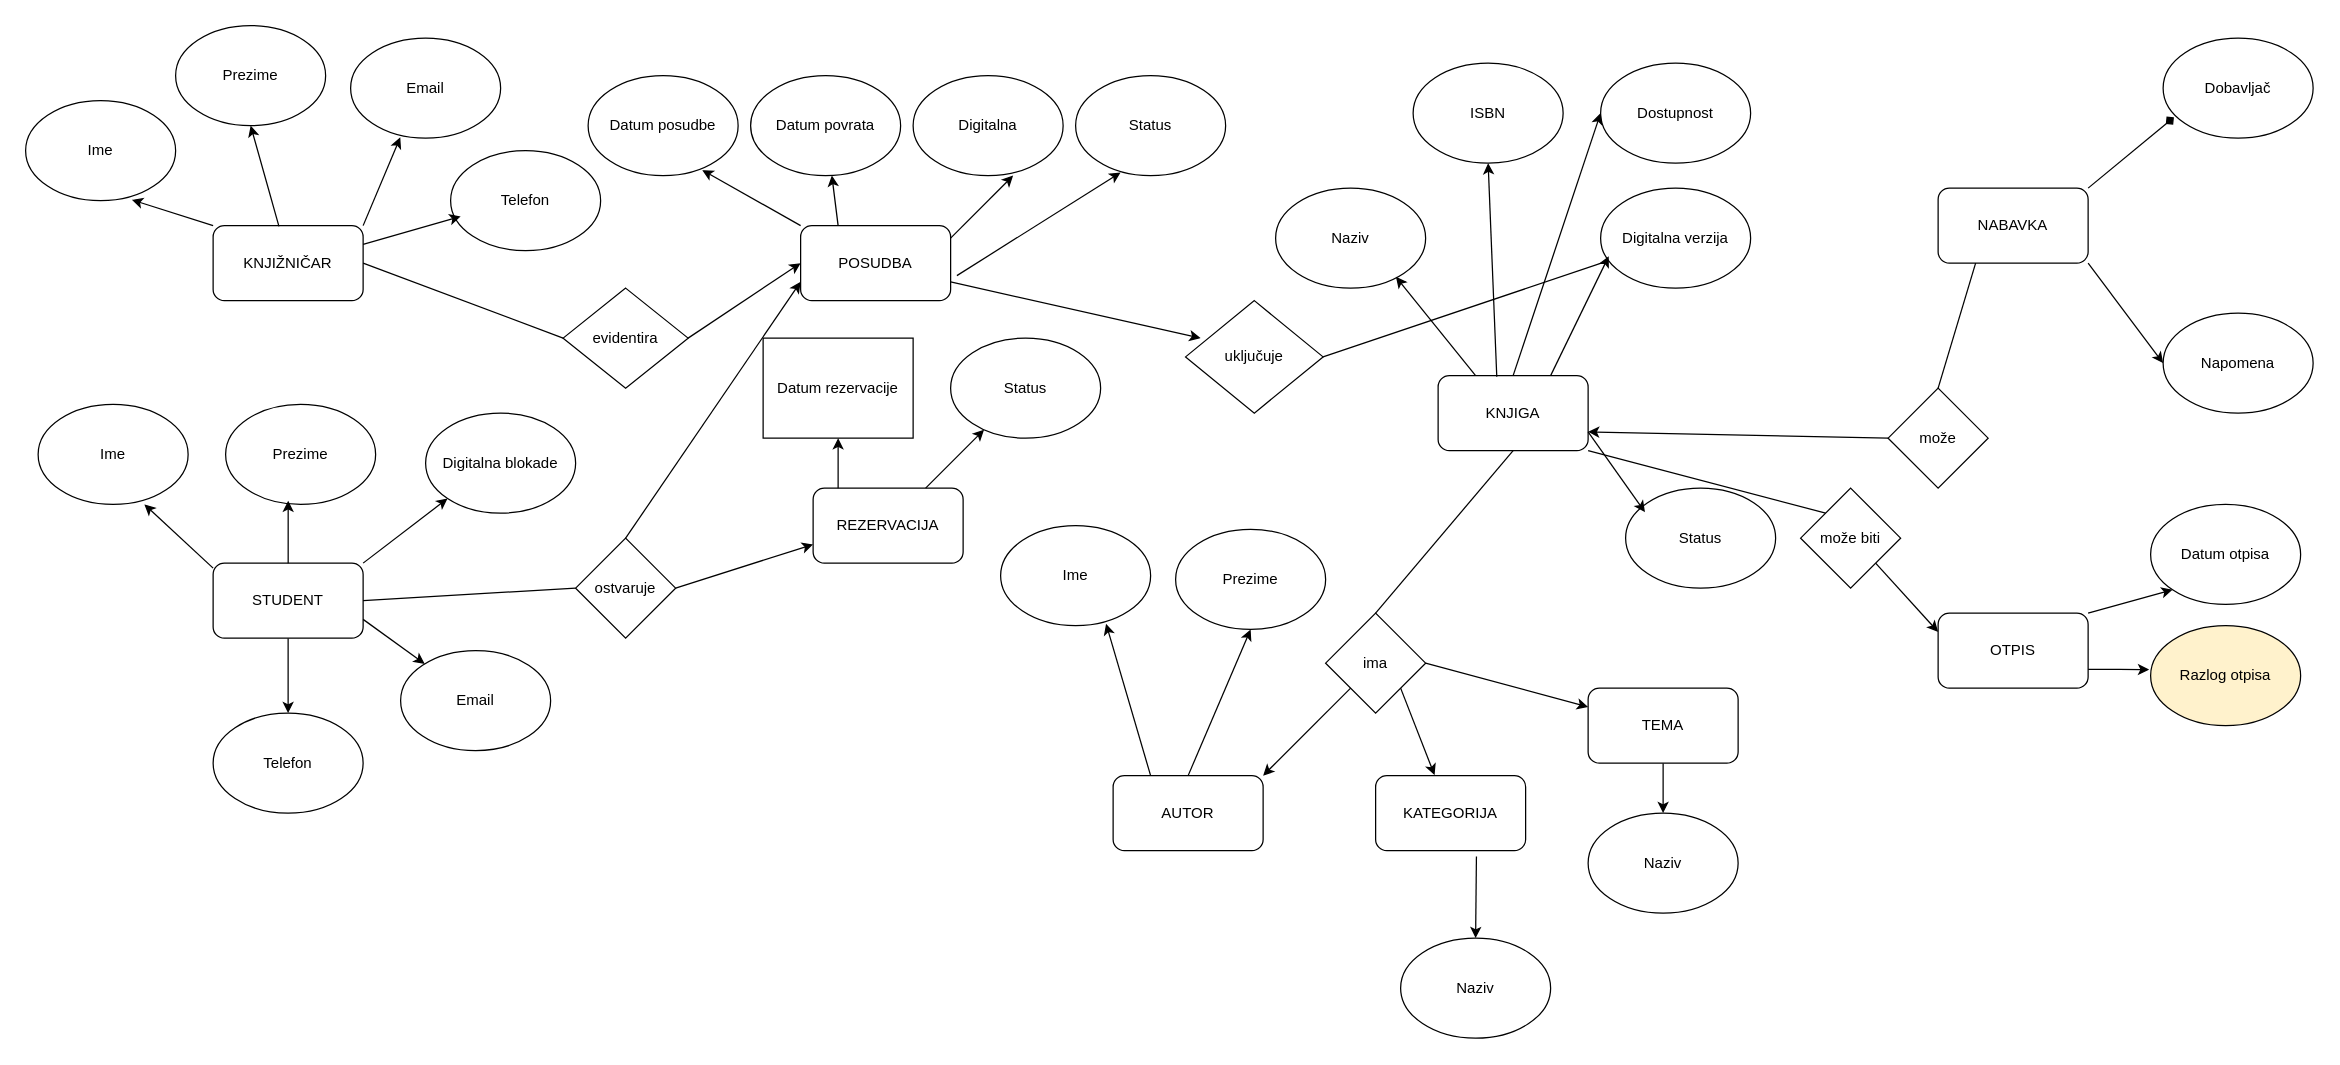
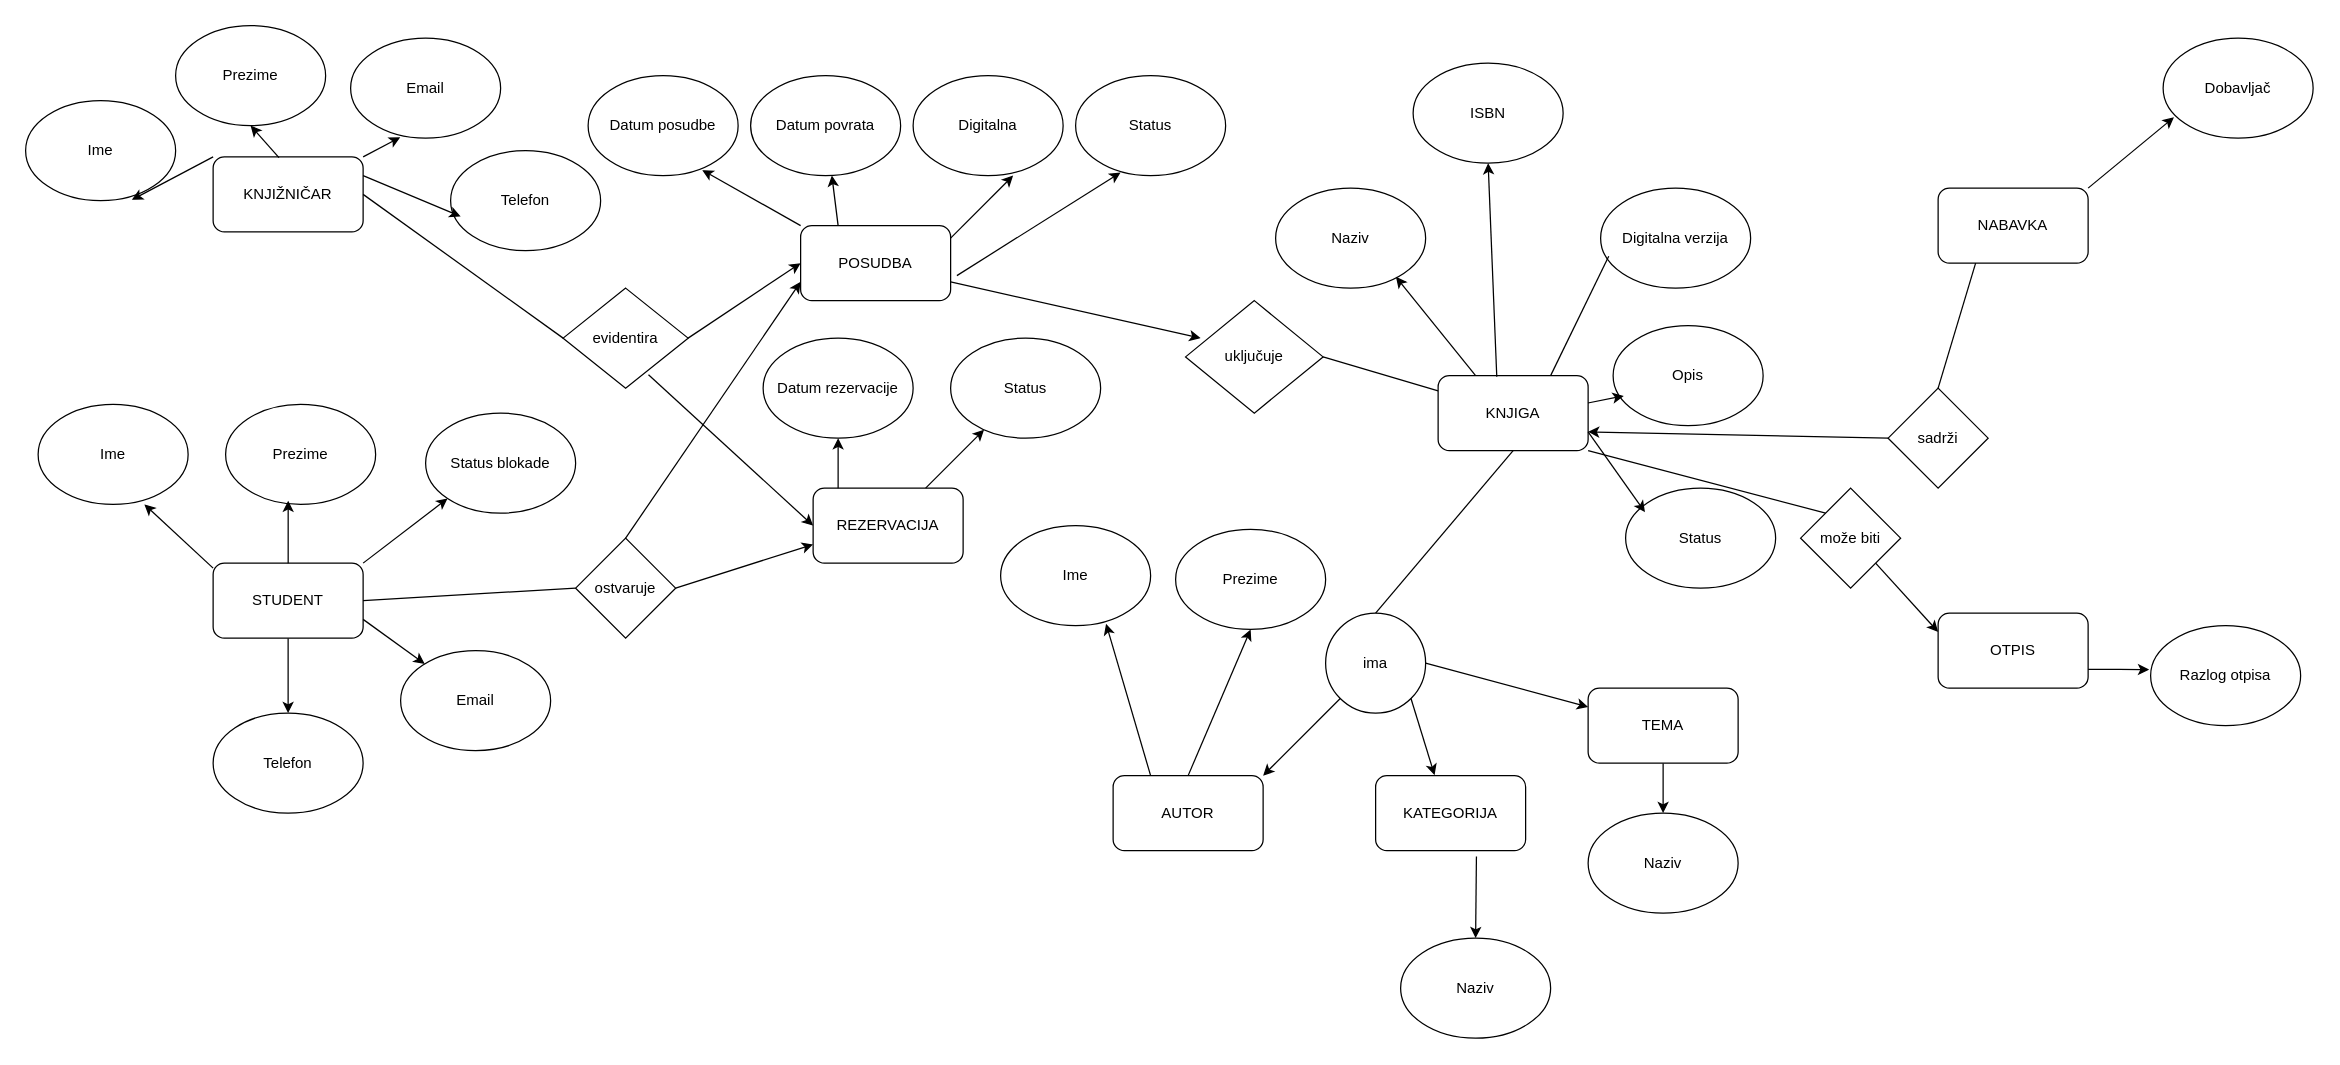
- <mxCell id="26" value="Dostupnost" style="ellipse;whiteSpace=wrap;html=1;" parent="1" vertex="1"><mxGeometry x="1280" y="50" width="120" height="80" as="geometry" /></mxCell>
- <mxCell id="75" value="" style="endArrow=diamond;html=1;rounded=0;entryX=0.072;entryY=0.792;entryDx=0;entryDy=0;entryPerimeter=0;exitX=1;exitY=0;exitDx=0;exitDy=0;" parent="1" source="58" target="60" edge="1"><mxGeometry width="50" height="50" relative="1" as="geometry"><mxPoint x="1660" y="360" as="sourcePoint" /><mxPoint x="1710" y="310" as="targetPoint" /></mxGeometry></mxCell>
+ <mxCell id="75" value="" style="endArrow=classic;html=1;rounded=0;entryX=0.072;entryY=0.792;entryDx=0;entryDy=0;entryPerimeter=0;exitX=1;exitY=0;exitDx=0;exitDy=0;" parent="1" source="58" target="60" edge="1"><mxGeometry width="50" height="50" relative="1" as="geometry"><mxPoint x="1660" y="360" as="sourcePoint" /><mxPoint x="1710" y="310" as="targetPoint" /></mxGeometry></mxCell>
- <mxCell id="34" value="" style="endArrow=classic;html=1;rounded=0;entryX=0;entryY=0.5;entryDx=0;entryDy=0;exitX=0.5;exitY=0;exitDx=0;exitDy=0;" parent="1" source="25" target="26" edge="1"><mxGeometry width="50" height="50" relative="1" as="geometry"><mxPoint x="1290" y="340" as="sourcePoint" /><mxPoint x="1340" y="290" as="targetPoint" /></mxGeometry></mxCell>
- <mxCell id="2" value="KNJIŽNIČAR" style="rounded=1;whiteSpace=wrap;html=1;" parent="1" vertex="1"><mxGeometry x="170" y="180" width="120" height="60" as="geometry" /></mxCell>
+ <mxCell id="2" value="KNJIŽNIČAR" style="rounded=1;whiteSpace=wrap;html=1;" parent="1" vertex="1"><mxGeometry x="170" y="125" width="120" height="60" as="geometry" /></mxCell>
- <mxCell id="35" value="" style="endArrow=classic;html=1;rounded=0;exitX=0.75;exitY=0;exitDx=0;exitDy=0;entryX=0.054;entryY=0.681;entryDx=0;entryDy=0;entryPerimeter=0;" parent="1" source="25" target="29" edge="1"><mxGeometry width="50" height="50" relative="1" as="geometry"><mxPoint x="1290" y="340" as="sourcePoint" /><mxPoint x="1340" y="290" as="targetPoint" /></mxGeometry></mxCell>
+ <mxCell id="35" value="" style="endArrow=none;html=1;rounded=0;exitX=0.75;exitY=0;exitDx=0;exitDy=0;entryX=0.054;entryY=0.681;entryDx=0;entryDy=0;entryPerimeter=0;" parent="1" source="25" target="29" edge="1"><mxGeometry width="50" height="50" relative="1" as="geometry"><mxPoint x="1290" y="340" as="sourcePoint" /><mxPoint x="1340" y="290" as="targetPoint" /></mxGeometry></mxCell>
- <mxCell id="24" value="" style="endArrow=none;html=1;rounded=0;exitX=1;exitY=0.5;exitDx=0;exitDy=0;" parent="1" source="23" target="29" edge="1"><mxGeometry width="50" height="50" relative="1" as="geometry"><mxPoint x="1180" y="440" as="sourcePoint" /><mxPoint x="1150" y="320" as="targetPoint" /></mxGeometry></mxCell>
+ <mxCell id="24" value="" style="endArrow=none;html=1;rounded=0;exitX=1;exitY=0.5;exitDx=0;exitDy=0;" parent="1" source="23" target="25" edge="1"><mxGeometry width="50" height="50" relative="1" as="geometry"><mxPoint x="1180" y="440" as="sourcePoint" /><mxPoint x="1150" y="320" as="targetPoint" /></mxGeometry></mxCell>
- <mxCell id="76" value="" style="endArrow=classic;html=1;rounded=0;entryX=0;entryY=0.5;entryDx=0;entryDy=0;exitX=1;exitY=1;exitDx=0;exitDy=0;" parent="1" source="58" target="59" edge="1"><mxGeometry width="50" height="50" relative="1" as="geometry"><mxPoint x="1660" y="360" as="sourcePoint" /><mxPoint x="1710" y="310" as="targetPoint" /></mxGeometry></mxCell>
- <mxCell id="59" value="Napomena" style="ellipse;whiteSpace=wrap;html=1;" parent="1" vertex="1"><mxGeometry x="1730" y="250" width="120" height="80" as="geometry" /></mxCell>
+ <mxCell id="28" value="Opis" style="ellipse;whiteSpace=wrap;html=1;" parent="1" vertex="1"><mxGeometry x="1290" y="260" width="120" height="80" as="geometry" /></mxCell>
- <mxCell id="15" value="Datum rezervacije" style="whiteSpace=wrap;html=1;rounded=0;" parent="1" vertex="1"><mxGeometry x="610" y="270" width="120" height="80" as="geometry" /></mxCell>
+ <mxCell id="15" value="Datum rezervacije" style="ellipse;whiteSpace=wrap;html=1;" parent="1" vertex="1"><mxGeometry x="610" y="270" width="120" height="80" as="geometry" /></mxCell>
+ <mxCell id="36" value="" style="endArrow=classic;html=1;rounded=0;exitX=0.999;exitY=0.365;exitDx=0;exitDy=0;exitPerimeter=0;entryX=0.071;entryY=0.703;entryDx=0;entryDy=0;entryPerimeter=0;" parent="1" source="25" target="28" edge="1"><mxGeometry width="50" height="50" relative="1" as="geometry"><mxPoint x="1290" y="340" as="sourcePoint" /><mxPoint x="1340" y="290" as="targetPoint" /></mxGeometry></mxCell>
- <mxCell id="64" value="može" style="rhombus;whiteSpace=wrap;html=1;" parent="1" vertex="1"><mxGeometry x="1510" y="310" width="80" height="80" as="geometry" /></mxCell>
+ <mxCell id="64" value="sadrži" style="rhombus;whiteSpace=wrap;html=1;" parent="1" vertex="1"><mxGeometry x="1510" y="310" width="80" height="80" as="geometry" /></mxCell>
+ <mxCell id="69" value="" style="endArrow=classic;html=1;rounded=0;exitX=0.683;exitY=0.866;exitDx=0;exitDy=0;exitPerimeter=0;entryX=0;entryY=0.5;entryDx=0;entryDy=0;" parent="1" source="8" target="19" edge="1"><mxGeometry width="50" height="50" relative="1" as="geometry"><mxPoint x="770" y="450" as="sourcePoint" /><mxPoint x="820" y="400" as="targetPoint" /></mxGeometry></mxCell>
- <mxCell id="42" value="Digitalna blokade" style="ellipse;whiteSpace=wrap;html=1;" parent="1" vertex="1"><mxGeometry x="340" y="330" width="120" height="80" as="geometry" /></mxCell>
+ <mxCell id="42" value="Status blokade" style="ellipse;whiteSpace=wrap;html=1;" parent="1" vertex="1"><mxGeometry x="340" y="330" width="120" height="80" as="geometry" /></mxCell>
- <mxCell id="62" value="Datum otpisa" style="ellipse;whiteSpace=wrap;html=1;" parent="1" vertex="1"><mxGeometry x="1720" y="403" width="120" height="80" as="geometry" /></mxCell>
- <mxCell id="77" value="" style="endArrow=classic;html=1;rounded=0;exitX=1;exitY=0;exitDx=0;exitDy=0;entryX=0;entryY=1;entryDx=0;entryDy=0;" parent="1" source="61" target="62" edge="1"><mxGeometry width="50" height="50" relative="1" as="geometry"><mxPoint x="1660" y="360" as="sourcePoint" /><mxPoint x="1710" y="310" as="targetPoint" /></mxGeometry></mxCell>
- <mxCell id="52" value="ima" style="rhombus;whiteSpace=wrap;html=1;" parent="1" vertex="1"><mxGeometry x="1060" y="490" width="80" height="80" as="geometry" /></mxCell>
+ <mxCell id="52" value="ima" style="ellipse;whiteSpace=wrap;html=1;" parent="1" vertex="1"><mxGeometry x="1060" y="490" width="80" height="80" as="geometry" /></mxCell>
- <mxCell id="63" value="Razlog otpisa" style="ellipse;whiteSpace=wrap;html=1;fillColor=#fff2cc;" parent="1" vertex="1"><mxGeometry x="1720" y="500" width="120" height="80" as="geometry" /></mxCell>
+ <mxCell id="63" value="Razlog otpisa" style="ellipse;whiteSpace=wrap;html=1;" parent="1" vertex="1"><mxGeometry x="1720" y="500" width="120" height="80" as="geometry" /></mxCell>
